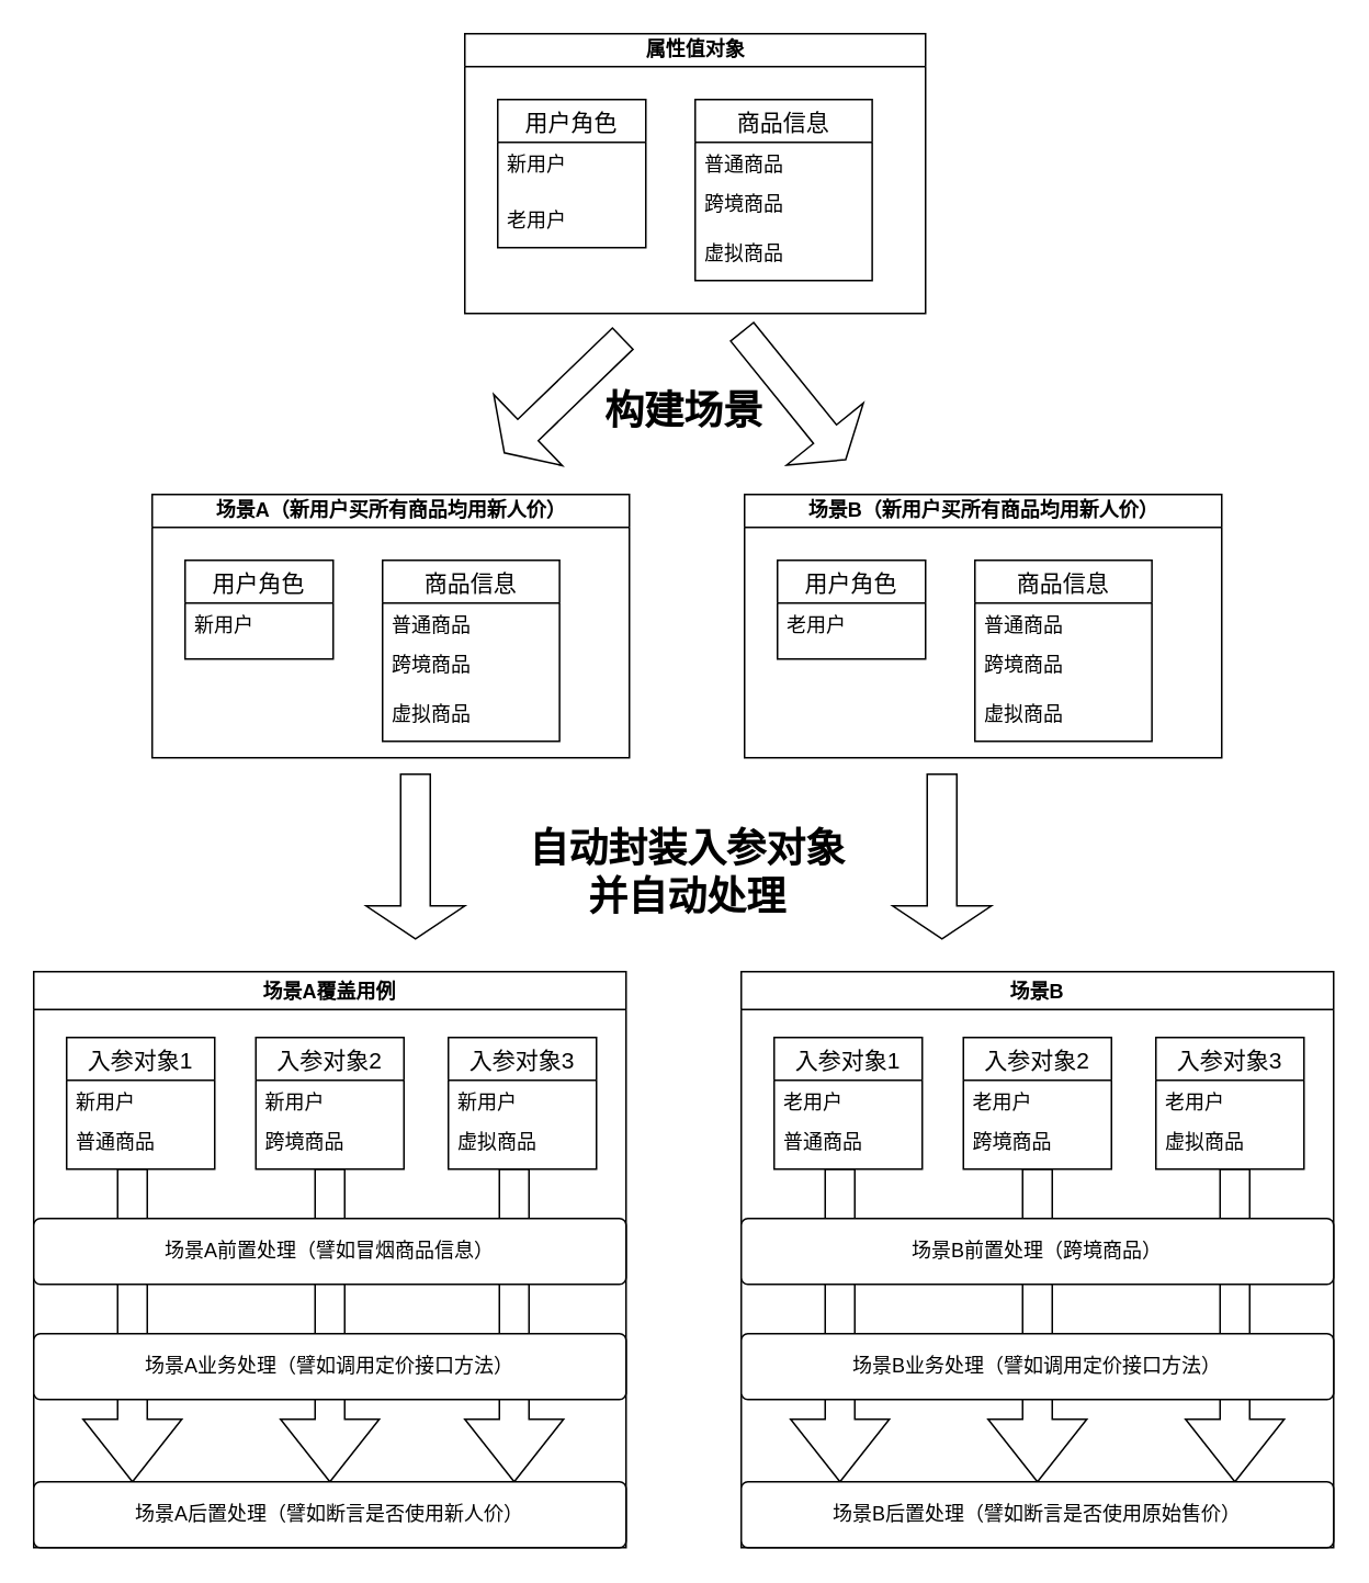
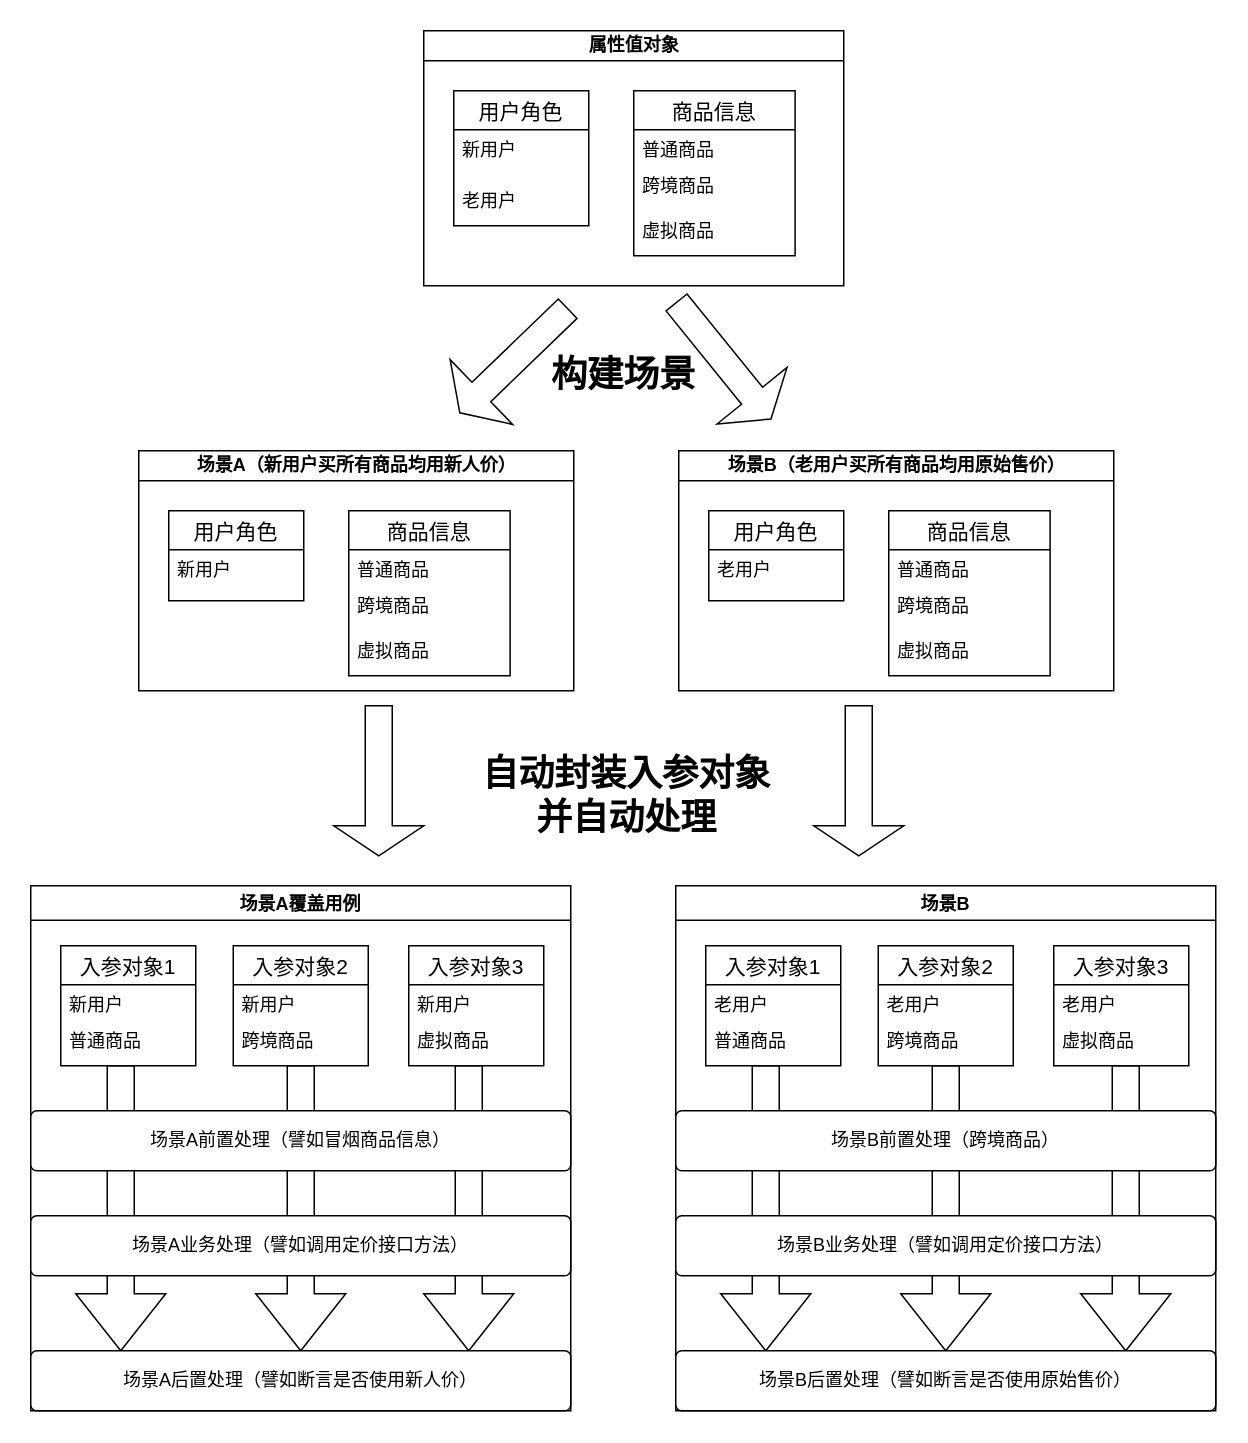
- <mxCell id="22" value="场景B（新用户买所有商品均用新人价）" style="swimlane;html=1;startSize=20;horizontal=1;containerType=tree;" vertex="1" parent="1"><mxGeometry x="452" y="300" width="290" height="160" as="geometry" /></mxCell>
+ <mxCell id="22" value="场景B（老用户买所有商品均用原始售价）" style="swimlane;html=1;startSize=20;horizontal=1;containerType=tree;" vertex="1" parent="1"><mxGeometry x="452" y="300" width="290" height="160" as="geometry" /></mxCell>
